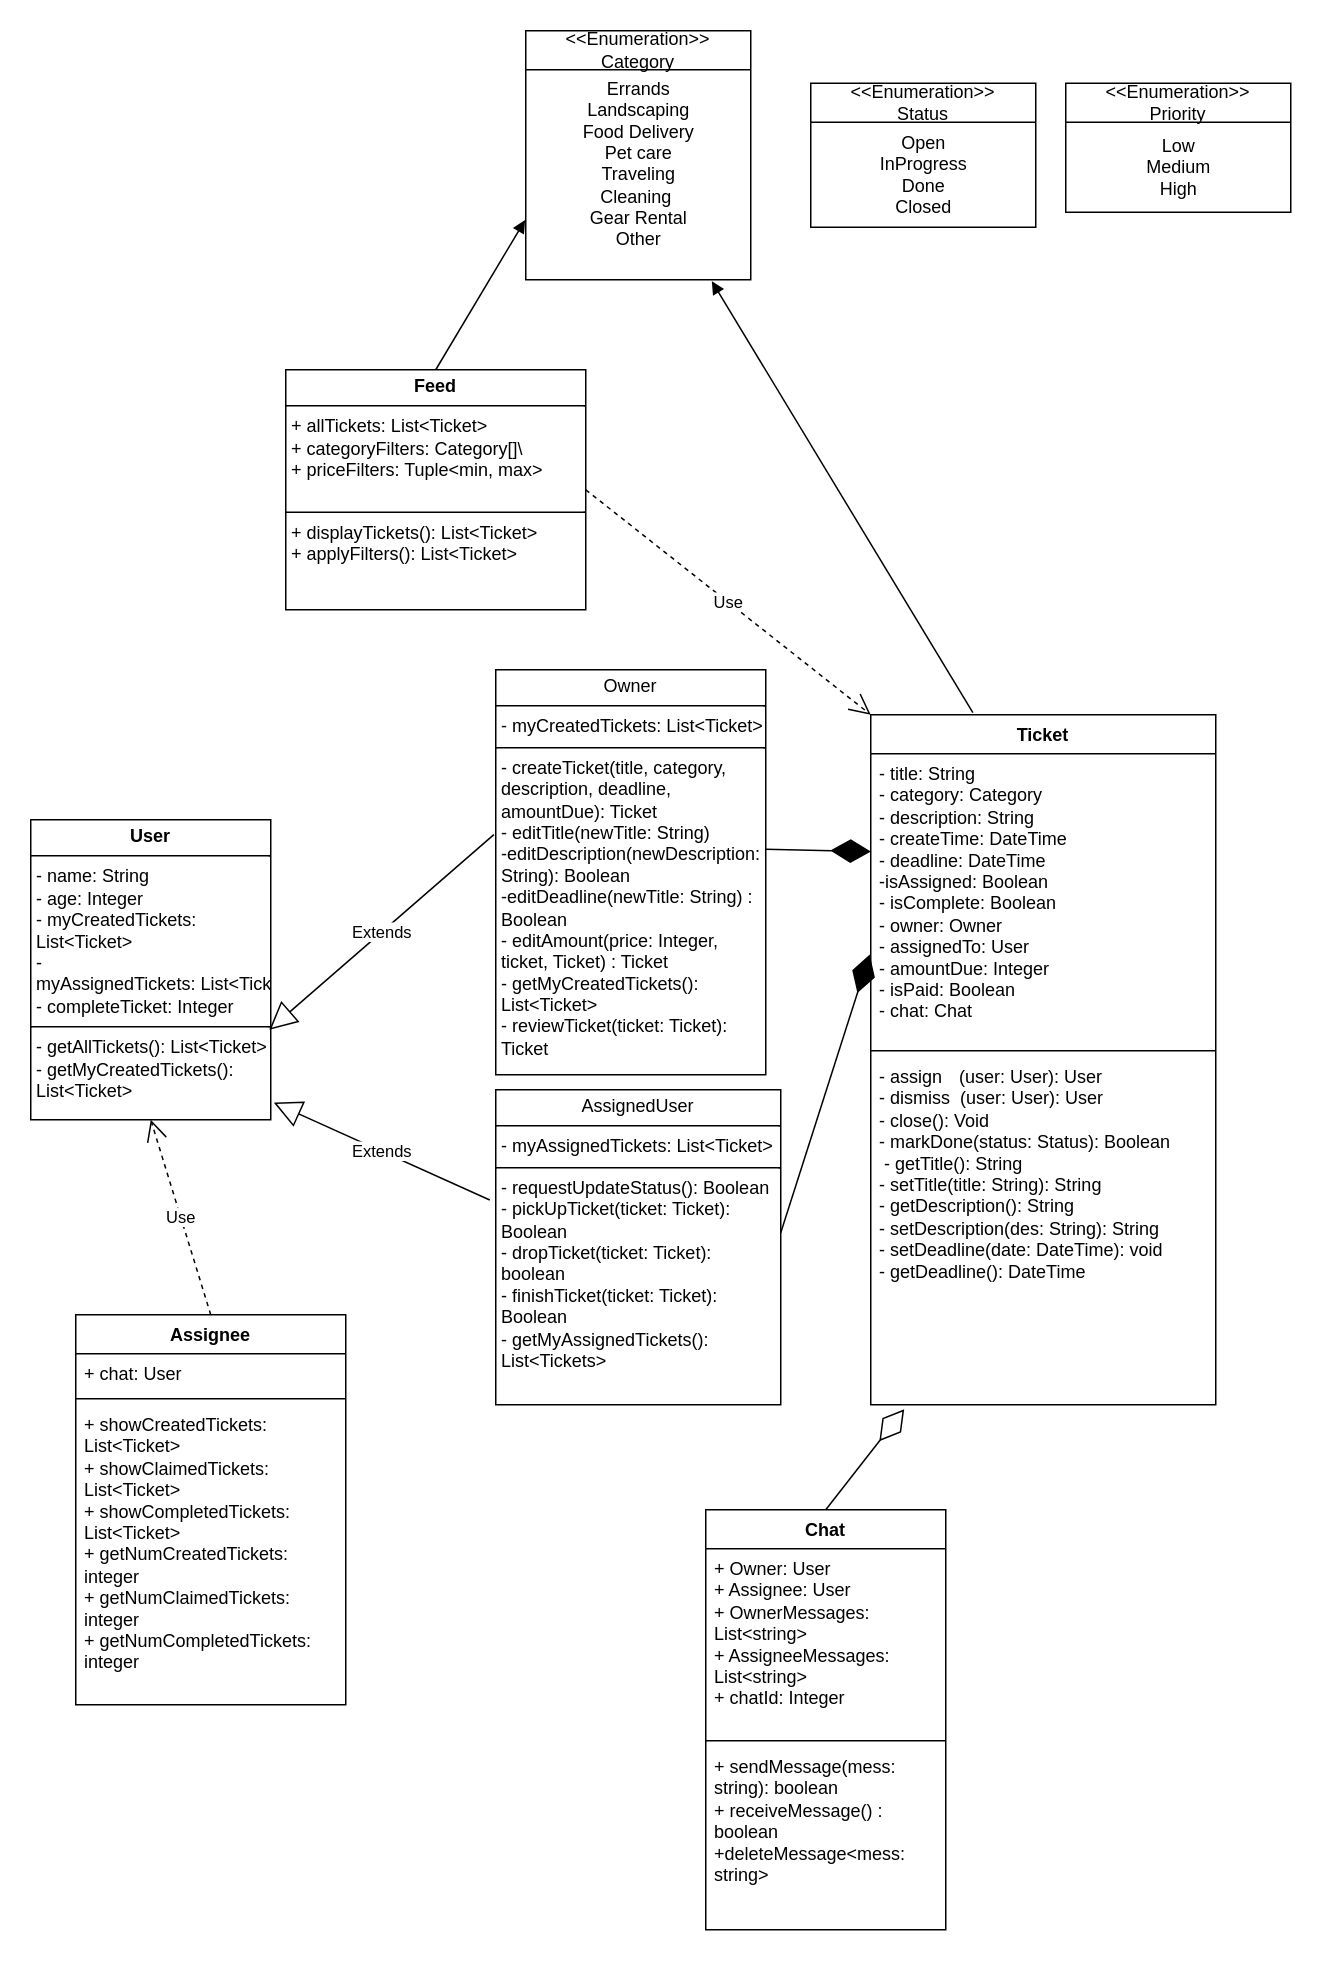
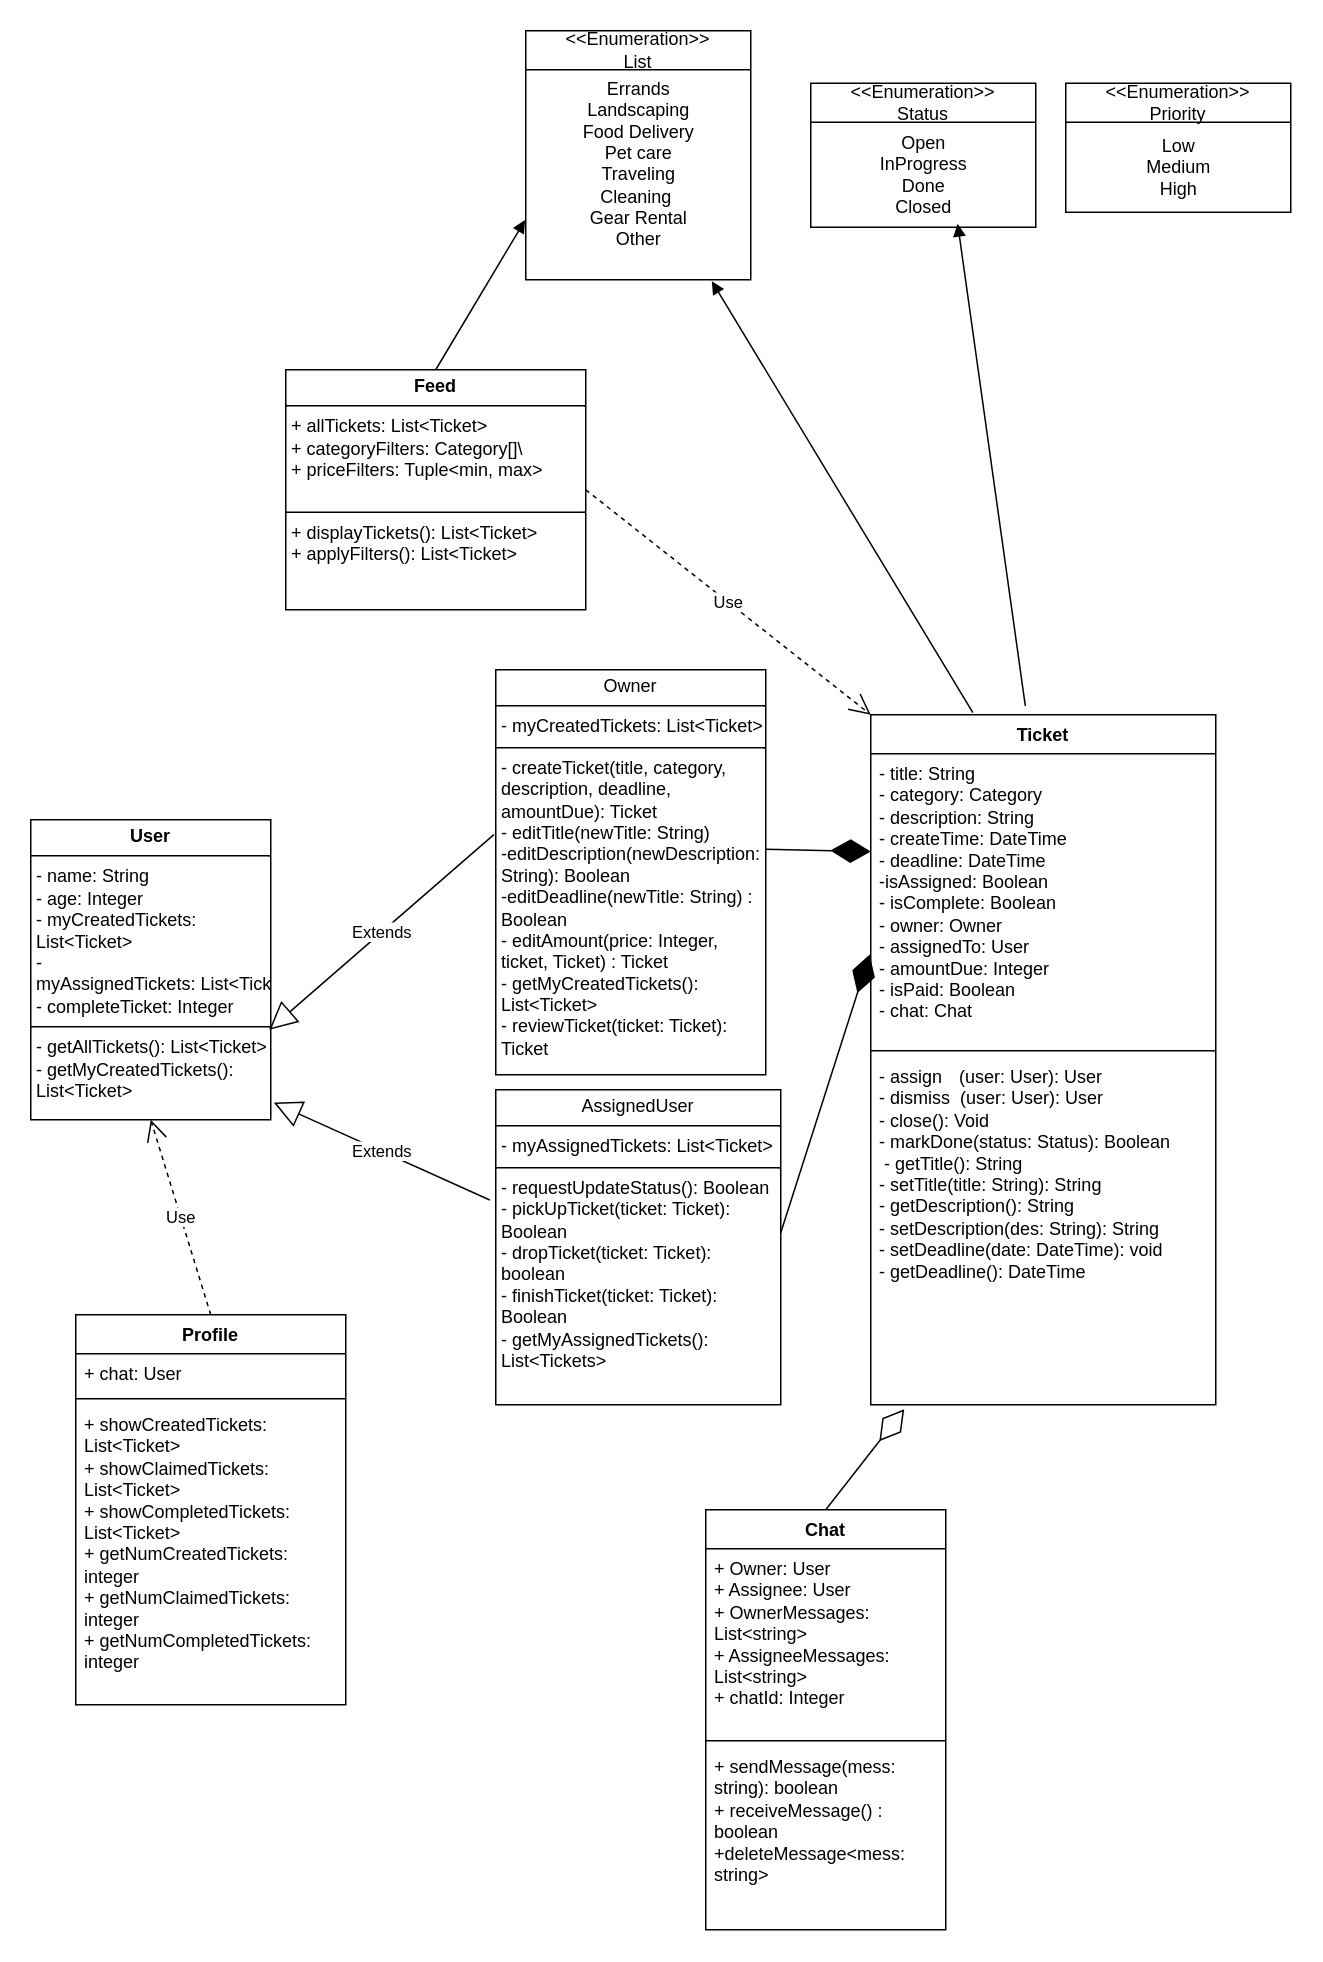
- <mxCell id="6" value="&amp;lt;&amp;lt;Enumeration&amp;gt;&amp;gt;&lt;div&gt;Category&lt;/div&gt;" style="swimlane;fontStyle=0;childLayout=stackLayout;horizontal=1;startSize=26;fillColor=none;horizontalStack=0;resizeParent=1;resizeParentMax=0;resizeLast=0;collapsible=1;marginBottom=0;whiteSpace=wrap;html=1;" parent="1" vertex="1"><mxGeometry x="350" y="20" width="150" height="166" as="geometry" /></mxCell>
+ <mxCell id="6" value="&amp;lt;&amp;lt;Enumeration&amp;gt;&amp;gt;&lt;div&gt;List&lt;/div&gt;" style="swimlane;fontStyle=0;childLayout=stackLayout;horizontal=1;startSize=26;fillColor=none;horizontalStack=0;resizeParent=1;resizeParentMax=0;resizeLast=0;collapsible=1;marginBottom=0;whiteSpace=wrap;html=1;" parent="1" vertex="1"><mxGeometry x="350" y="20" width="150" height="166" as="geometry" /></mxCell>
+ <mxCell id="16" value="" style="endArrow=block;endFill=1;html=1;align=left;verticalAlign=top;rounded=0;exitX=0.448;exitY=-0.013;exitDx=0;exitDy=0;exitPerimeter=0;entryX=0.653;entryY=0.967;entryDx=0;entryDy=0;entryPerimeter=0;" parent="1" source="2" target="11" edge="1"><mxGeometry x="-1" relative="1" as="geometry"><mxPoint x="618" y="485" as="sourcePoint" /><mxPoint x="404" y="403" as="targetPoint" /></mxGeometry></mxCell>
- <mxCell id="25" value="Assignee" style="swimlane;fontStyle=1;align=center;verticalAlign=top;childLayout=stackLayout;horizontal=1;startSize=26;horizontalStack=0;resizeParent=1;resizeParentMax=0;resizeLast=0;collapsible=1;marginBottom=0;whiteSpace=wrap;html=1;" parent="1" vertex="1"><mxGeometry x="50" y="876" width="180" height="260" as="geometry" /></mxCell>
+ <mxCell id="25" value="Profile" style="swimlane;fontStyle=1;align=center;verticalAlign=top;childLayout=stackLayout;horizontal=1;startSize=26;horizontalStack=0;resizeParent=1;resizeParentMax=0;resizeLast=0;collapsible=1;marginBottom=0;whiteSpace=wrap;html=1;" parent="1" vertex="1"><mxGeometry x="50" y="876" width="180" height="260" as="geometry" /></mxCell>
